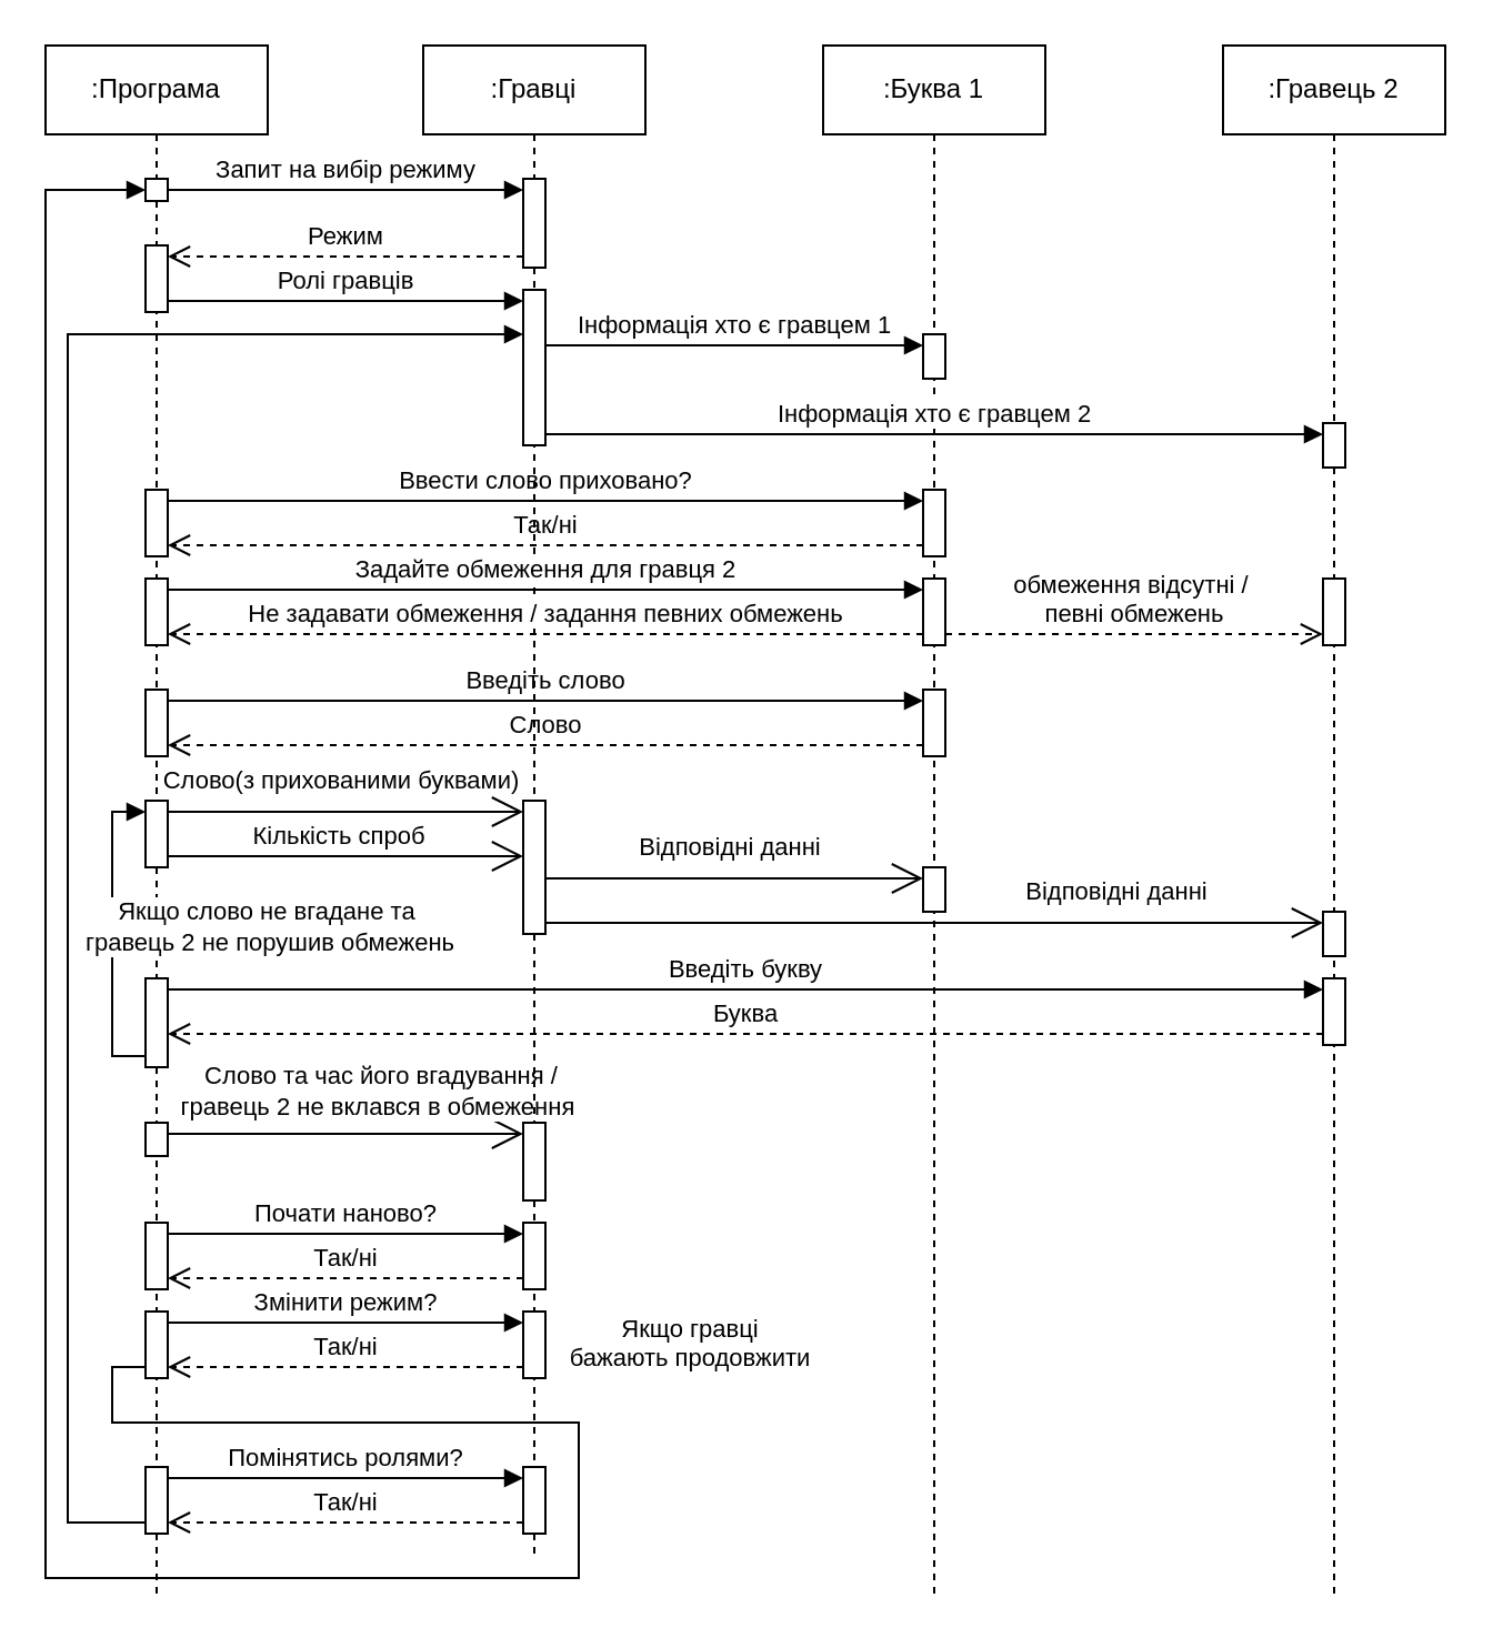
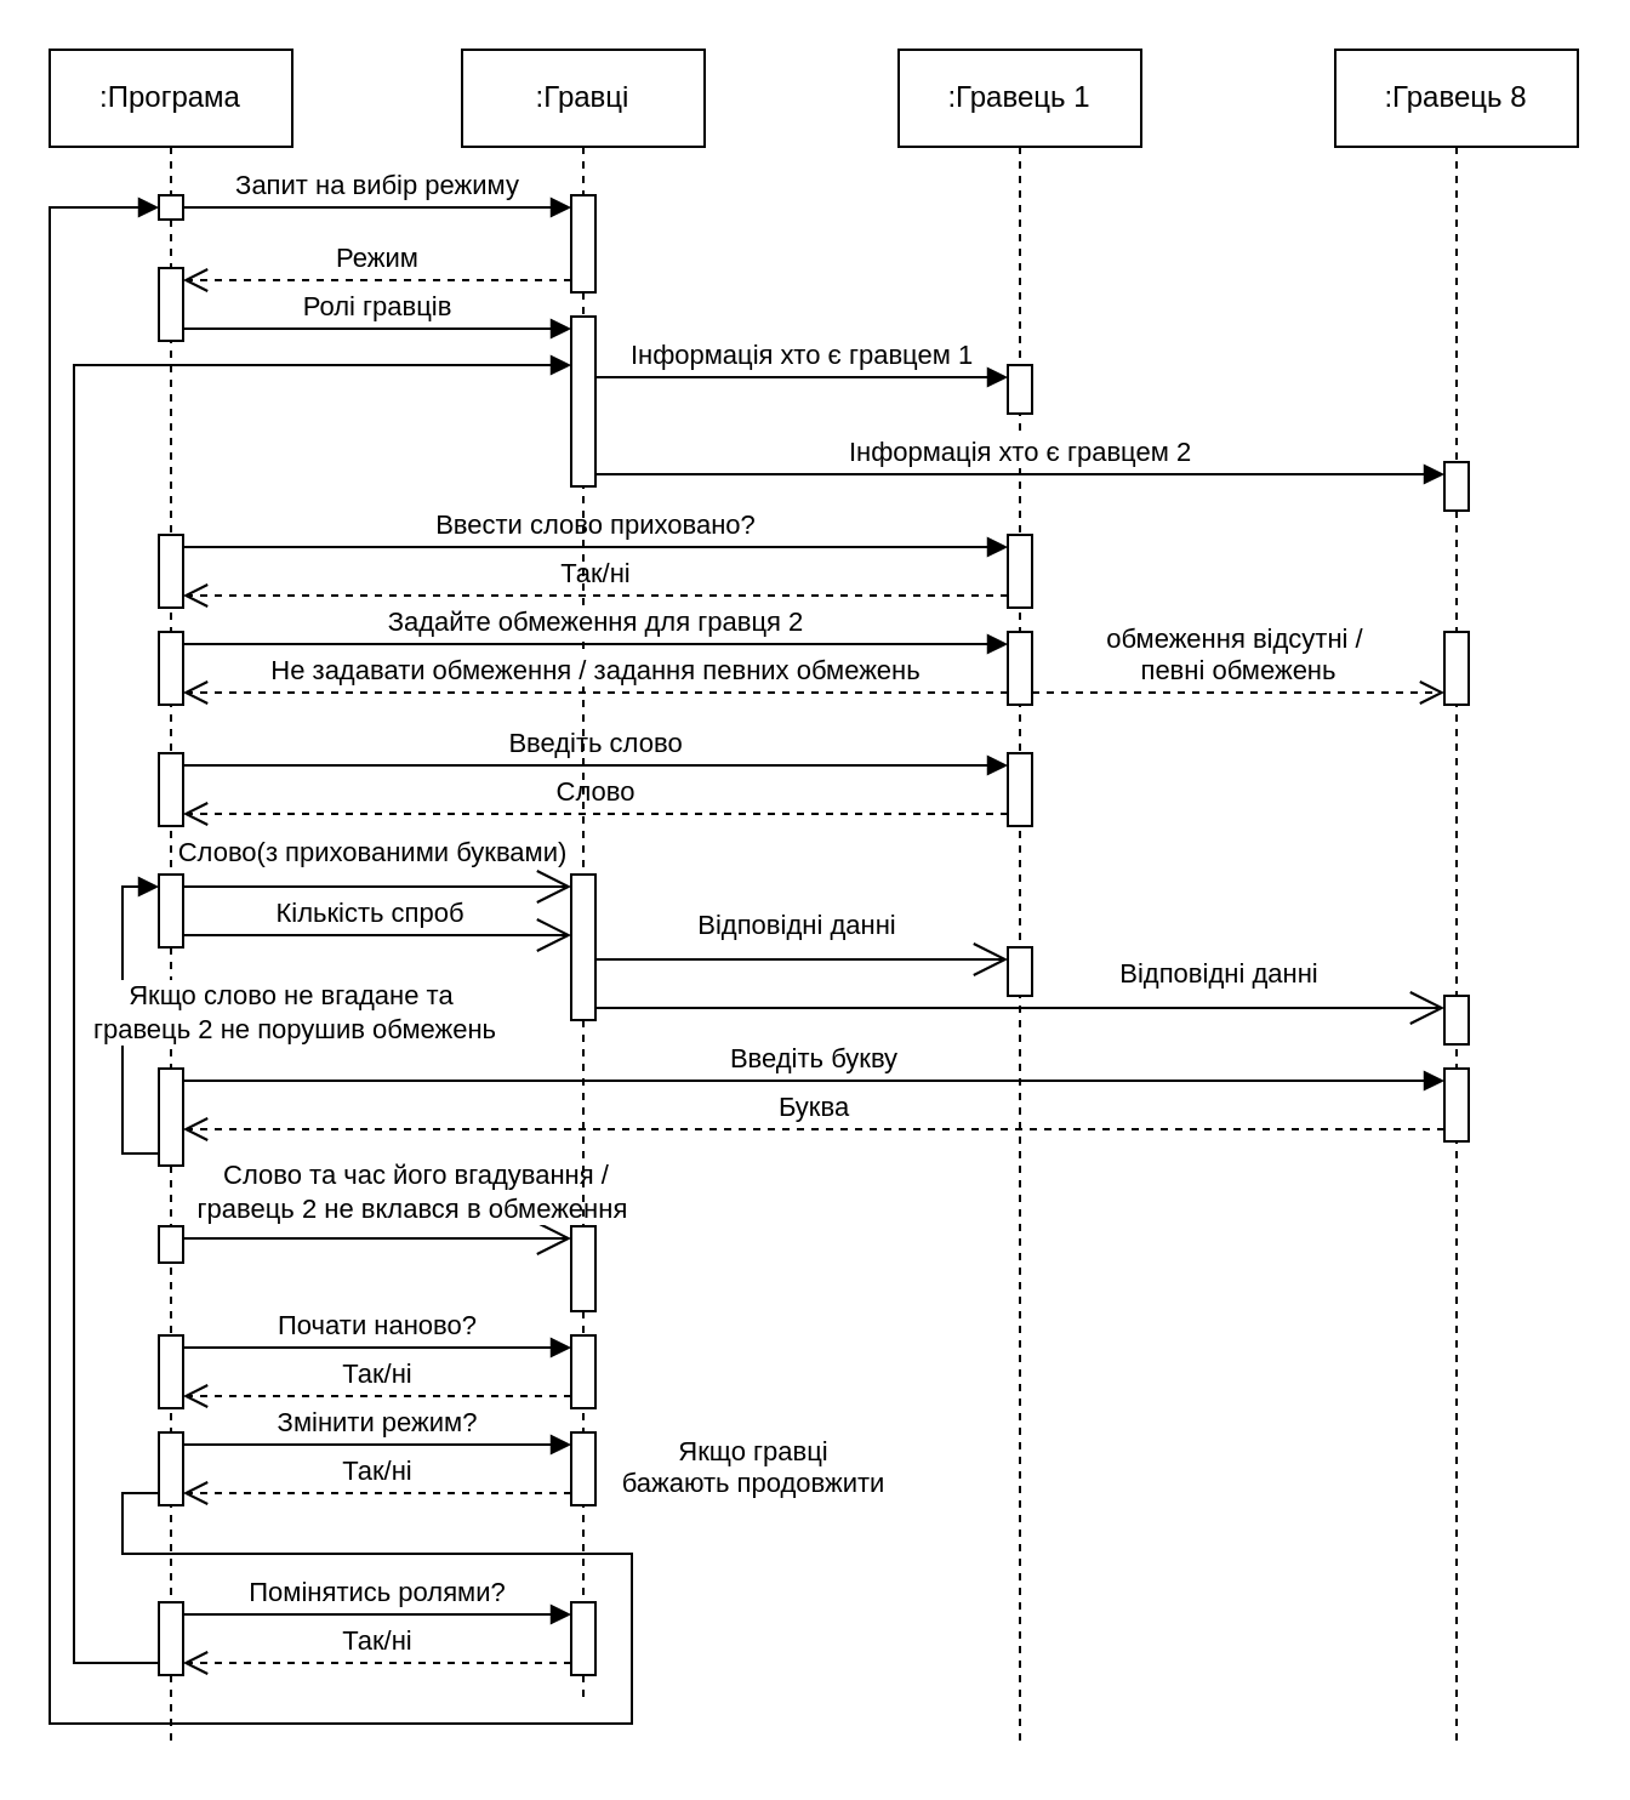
- <mxCell id="2" value=":Буква 1" style="shape=umlLifeline;perimeter=lifelinePerimeter;whiteSpace=wrap;html=1;container=1;dropTarget=0;collapsible=0;recursiveResize=0;outlineConnect=0;portConstraint=eastwest;newEdgeStyle={&quot;curved&quot;:0,&quot;rounded&quot;:0};" parent="1" vertex="1"><mxGeometry x="370" y="20" width="100" height="700" as="geometry" /></mxCell>
+ <mxCell id="2" value=":Гравець 1" style="shape=umlLifeline;perimeter=lifelinePerimeter;whiteSpace=wrap;html=1;container=1;dropTarget=0;collapsible=0;recursiveResize=0;outlineConnect=0;portConstraint=eastwest;newEdgeStyle={&quot;curved&quot;:0,&quot;rounded&quot;:0};" parent="1" vertex="1"><mxGeometry x="370" y="20" width="100" height="700" as="geometry" /></mxCell>
- <mxCell id="22" value=":Гравець 2" style="shape=umlLifeline;perimeter=lifelinePerimeter;whiteSpace=wrap;html=1;container=1;dropTarget=0;collapsible=0;recursiveResize=0;outlineConnect=0;portConstraint=eastwest;newEdgeStyle={&quot;curved&quot;:0,&quot;rounded&quot;:0};" parent="1" vertex="1"><mxGeometry x="550" y="20" width="100" height="700" as="geometry" /></mxCell>
+ <mxCell id="22" value=":Гравець 8" style="shape=umlLifeline;perimeter=lifelinePerimeter;whiteSpace=wrap;html=1;container=1;dropTarget=0;collapsible=0;recursiveResize=0;outlineConnect=0;portConstraint=eastwest;newEdgeStyle={&quot;curved&quot;:0,&quot;rounded&quot;:0};" parent="1" vertex="1"><mxGeometry x="550" y="20" width="100" height="700" as="geometry" /></mxCell>
